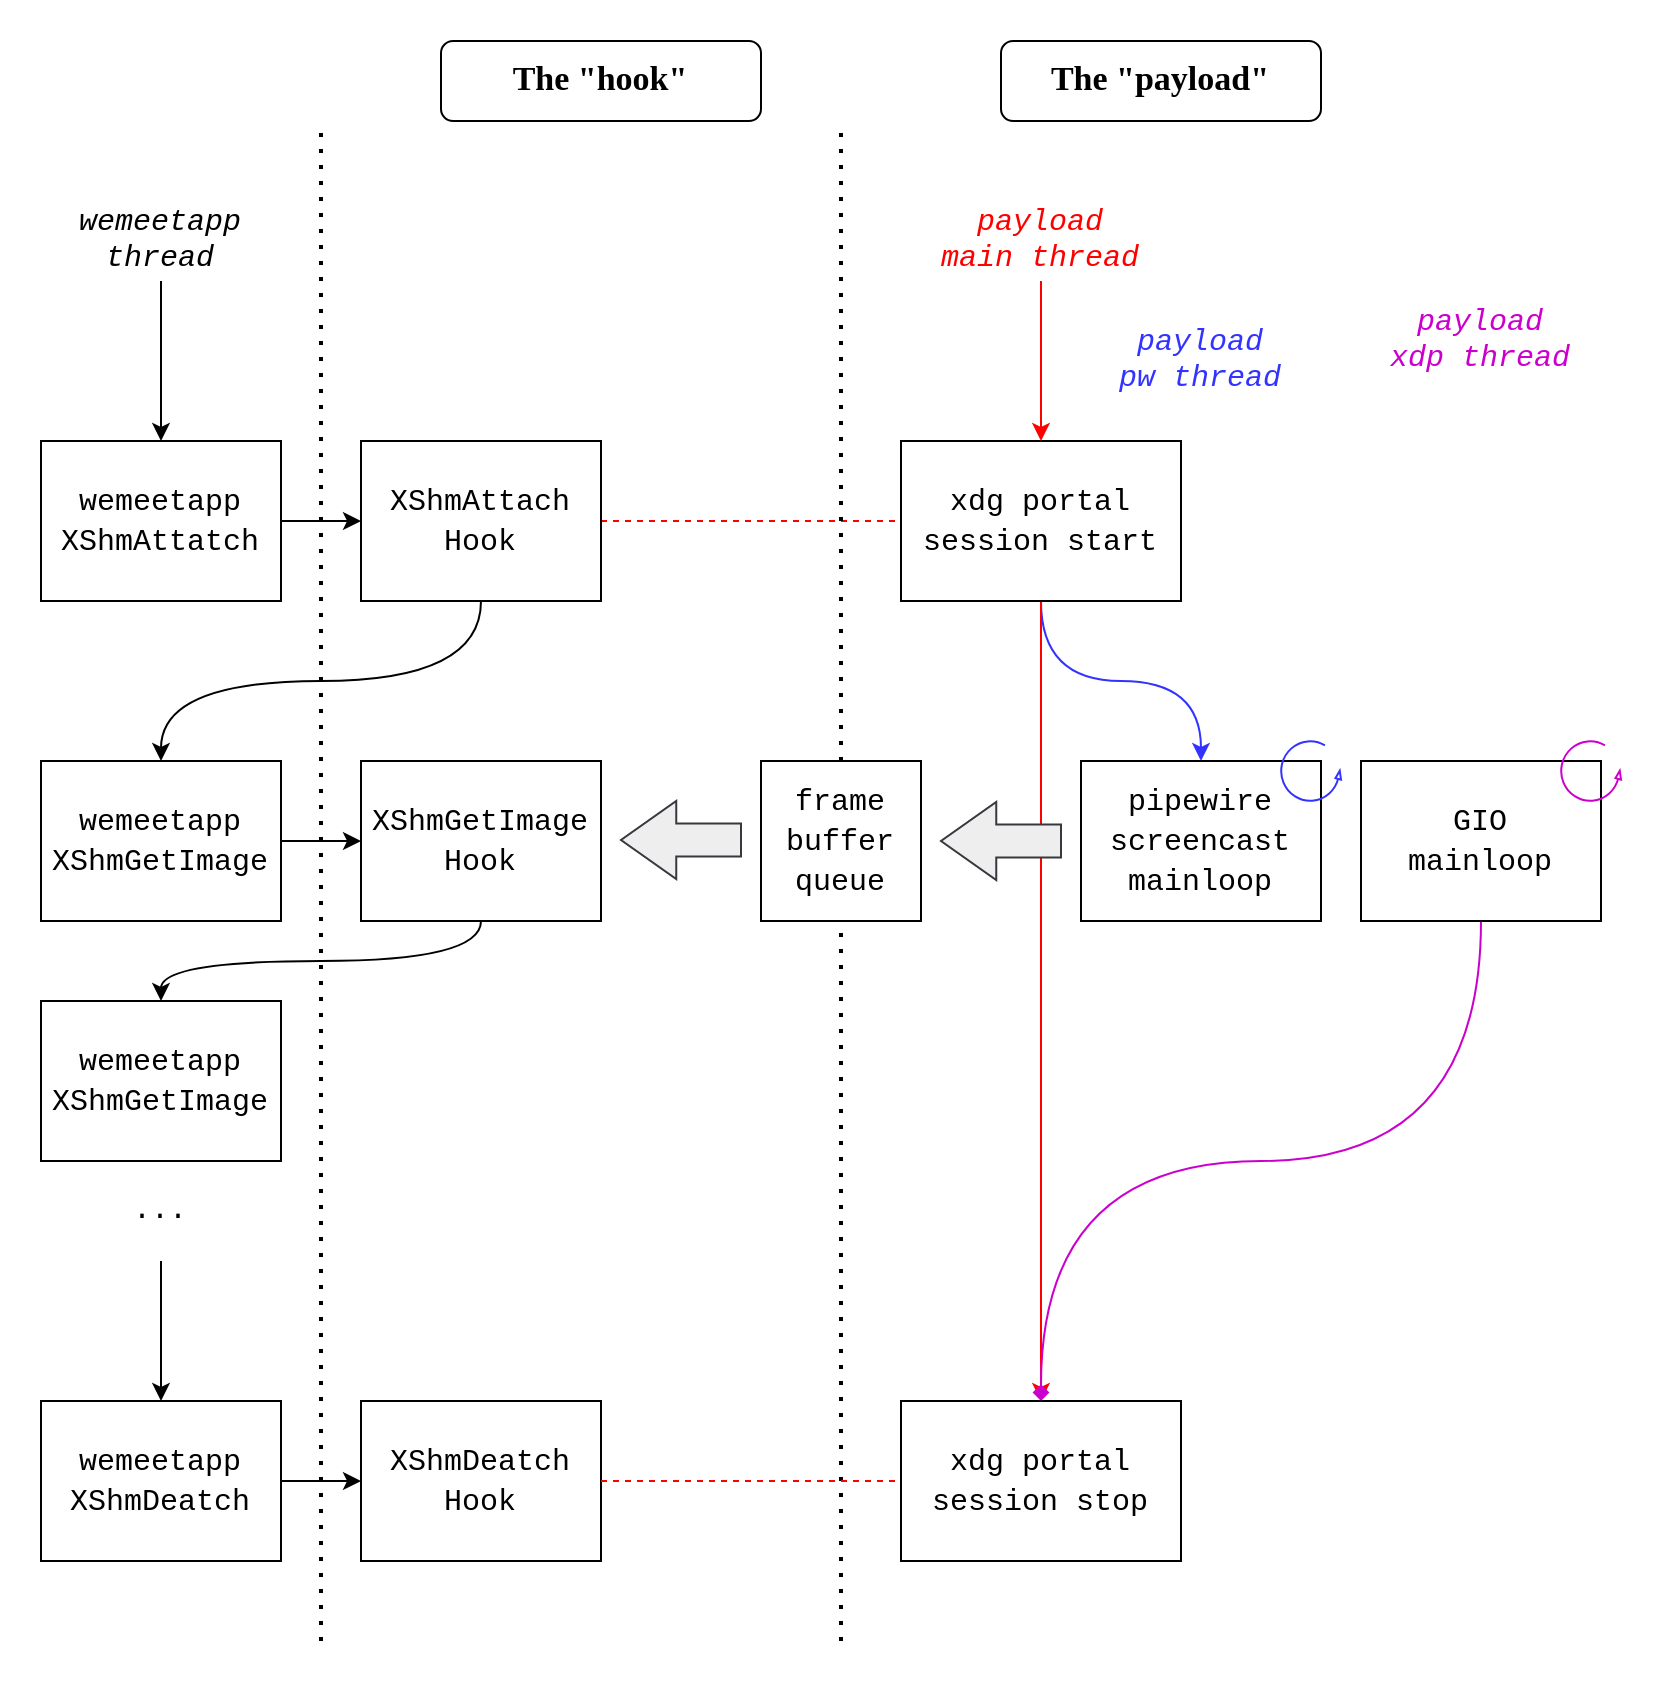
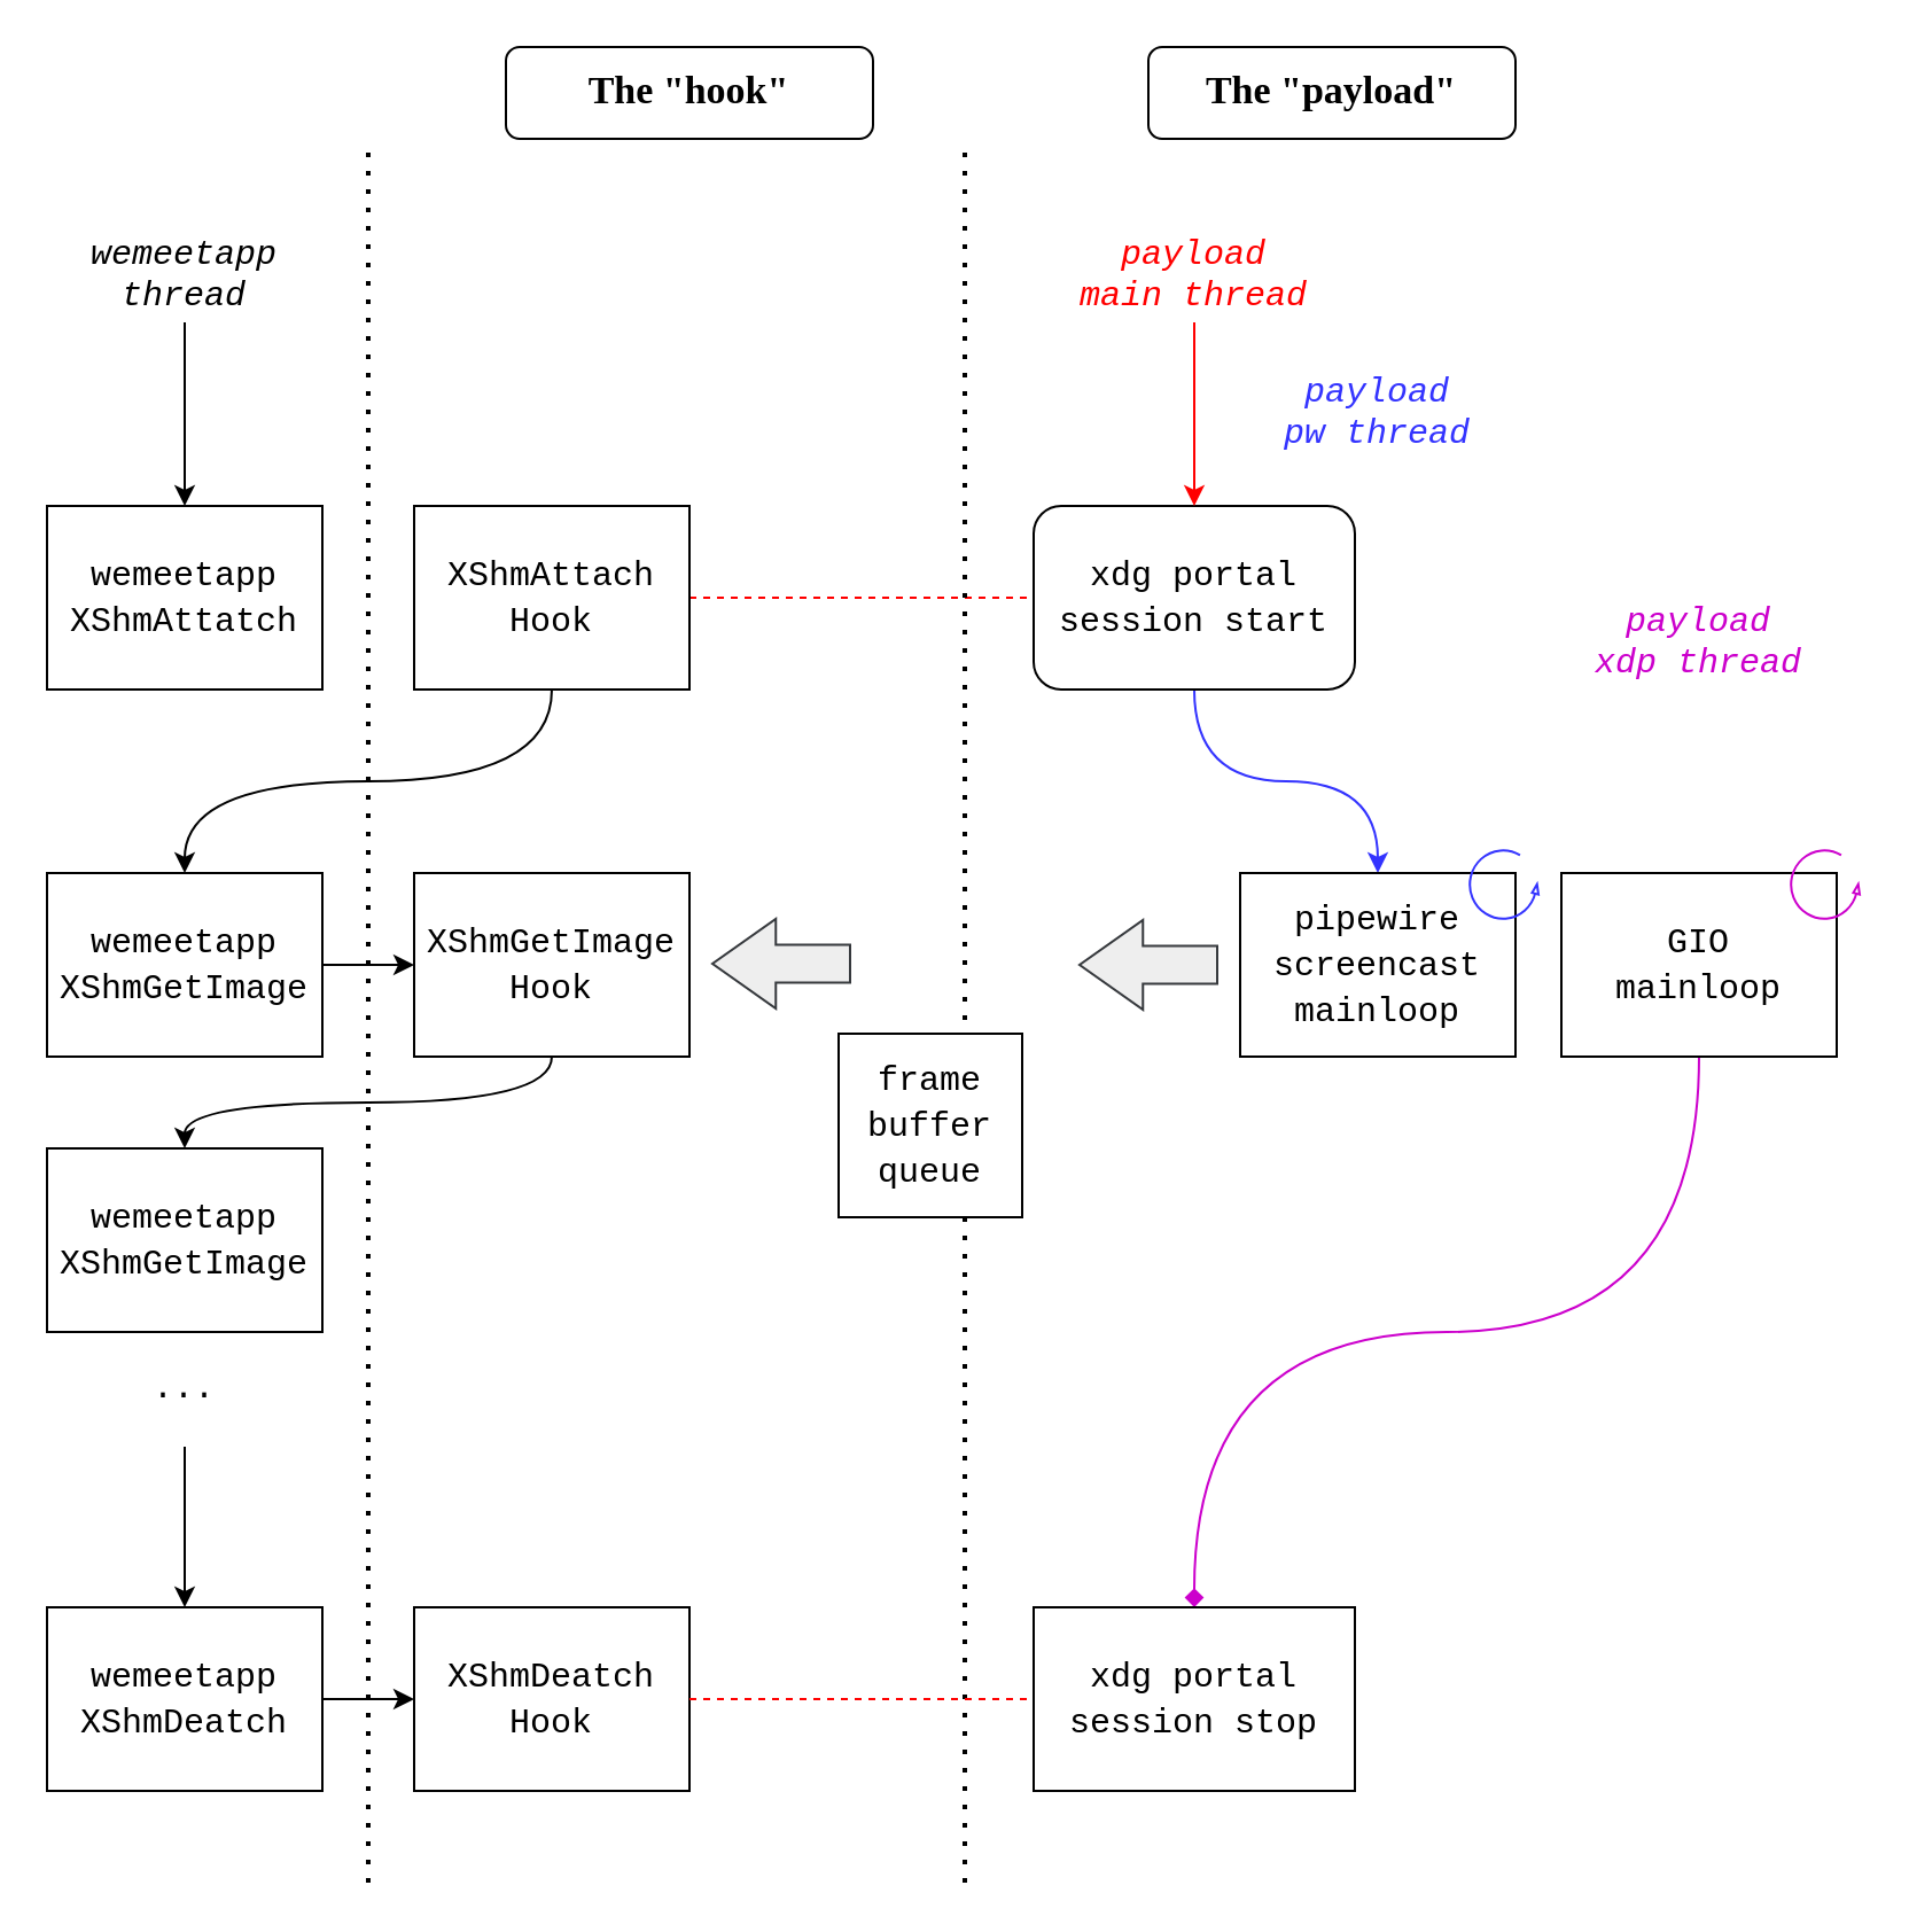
- <mxCell id="39" value="&lt;font face=&quot;Courier New&quot;&gt;payload&lt;br style=&quot;font-size: 15px;&quot;&gt;xdp thread&lt;/font&gt;" style="text;html=1;strokeColor=none;fillColor=none;align=center;verticalAlign=middle;whiteSpace=wrap;rounded=0;fontFamily=Courier New;fontSize=15;fontColor=#CC00CC;fontStyle=2" parent="1" vertex="1"><mxGeometry x="680" y="150" width="120" height="40" as="geometry" /></mxCell>
+ <mxCell id="39" value="&lt;font face=&quot;Courier New&quot;&gt;payload&lt;br style=&quot;font-size: 15px;&quot;&gt;xdp thread&lt;/font&gt;" style="text;html=1;strokeColor=none;fillColor=none;align=center;verticalAlign=middle;whiteSpace=wrap;rounded=0;fontFamily=Courier New;fontSize=15;fontColor=#CC00CC;fontStyle=2" parent="1" vertex="1"><mxGeometry x="680" y="260" width="120" height="40" as="geometry" /></mxCell>
- <mxCell id="2" style="edgeStyle=none;html=1;exitX=1;exitY=0.5;exitDx=0;exitDy=0;entryX=0;entryY=0.5;entryDx=0;entryDy=0;fontFamily=Courier New;fontSize=15;" parent="1" source="3" target="15" edge="1"><mxGeometry relative="1" as="geometry" /></mxCell>
- <mxCell id="18" value="&lt;font style=&quot;font-size: 15px;&quot;&gt;&lt;font face=&quot;Courier New&quot; style=&quot;font-size: 15px;&quot;&gt;&lt;font style=&quot;font-size: 15px;&quot;&gt;xdg portal&lt;br style=&quot;font-size: 15px;&quot;&gt;&lt;/font&gt;session start&lt;/font&gt;&lt;br style=&quot;font-size: 15px;&quot;&gt;&lt;/font&gt;" style="rounded=0;whiteSpace=wrap;html=1;fontSize=15;" parent="1" vertex="1"><mxGeometry x="450" y="220" width="140" height="80" as="geometry" /></mxCell>
+ <mxCell id="18" value="&lt;font style=&quot;font-size: 15px;&quot;&gt;&lt;font face=&quot;Courier New&quot; style=&quot;font-size: 15px;&quot;&gt;&lt;font style=&quot;font-size: 15px;&quot;&gt;xdg portal&lt;br style=&quot;font-size: 15px;&quot;&gt;&lt;/font&gt;session start&lt;/font&gt;&lt;br style=&quot;font-size: 15px;&quot;&gt;&lt;/font&gt;" style="whiteSpace=wrap;html=1;fontSize=15;rounded=1;" parent="1" vertex="1"><mxGeometry x="450" y="220" width="140" height="80" as="geometry" /></mxCell>
- <mxCell id="35" value="&lt;font face=&quot;Courier New&quot; style=&quot;font-size: 15px;&quot;&gt;&lt;font style=&quot;font-size: 15px;&quot;&gt;frame&lt;br style=&quot;font-size: 15px;&quot;&gt;&lt;/font&gt;buffer&lt;br style=&quot;font-size: 15px;&quot;&gt;queue&lt;/font&gt;" style="rounded=0;whiteSpace=wrap;html=1;strokeColor=#000000;strokeWidth=1;fontFamily=Helvetica;fontSize=15;fontColor=#000000;fillColor=default;" parent="1" vertex="1"><mxGeometry x="380" y="380" width="80" height="80" as="geometry" /></mxCell>
+ <mxCell id="35" value="&lt;font face=&quot;Courier New&quot; style=&quot;font-size: 15px;&quot;&gt;&lt;font style=&quot;font-size: 15px;&quot;&gt;frame&lt;br style=&quot;font-size: 15px;&quot;&gt;&lt;/font&gt;buffer&lt;br style=&quot;font-size: 15px;&quot;&gt;queue&lt;/font&gt;" style="rounded=0;whiteSpace=wrap;html=1;strokeColor=#000000;strokeWidth=1;fontFamily=Helvetica;fontSize=15;fontColor=#000000;fillColor=default;" parent="1" vertex="1"><mxGeometry x="365" y="450" width="80" height="80" as="geometry" /></mxCell>
- <mxCell id="17" style="edgeStyle=orthogonalEdgeStyle;curved=1;html=1;exitX=0.5;exitY=1;exitDx=0;exitDy=0;strokeColor=#FF0000;fontFamily=Courier New;fontSize=15;fontColor=#FF0000;endArrow=classic;endFill=1;" parent="1" source="18" target="27" edge="1"><mxGeometry relative="1" as="geometry" /></mxCell>
